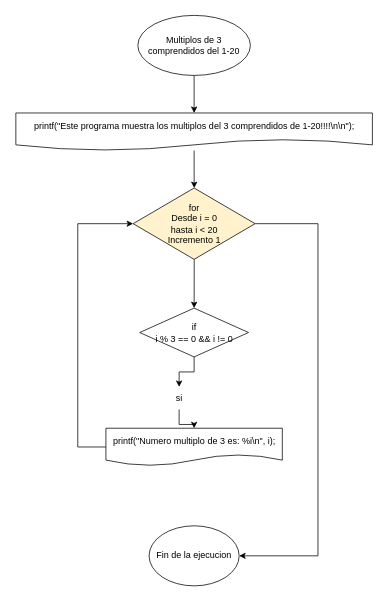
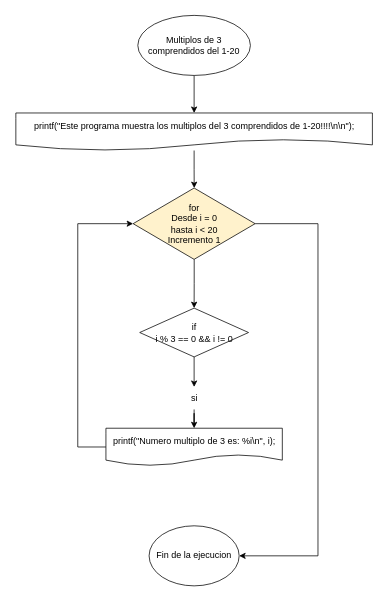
- <mxCell id="12" value="si" style="text;html=1;align=center;verticalAlign=middle;resizable=0;points=[];autosize=1;strokeColor=none;fillColor=none;" vertex="1" parent="1"><mxGeometry x="223" y="515" width="30" height="30" as="geometry" /></mxCell>
+ <mxCell id="12" value="si" style="text;html=1;align=center;verticalAlign=middle;resizable=0;points=[];autosize=1;strokeColor=none;fillColor=none;" vertex="1" parent="1"><mxGeometry x="243" y="515" width="30" height="30" as="geometry" /></mxCell>
